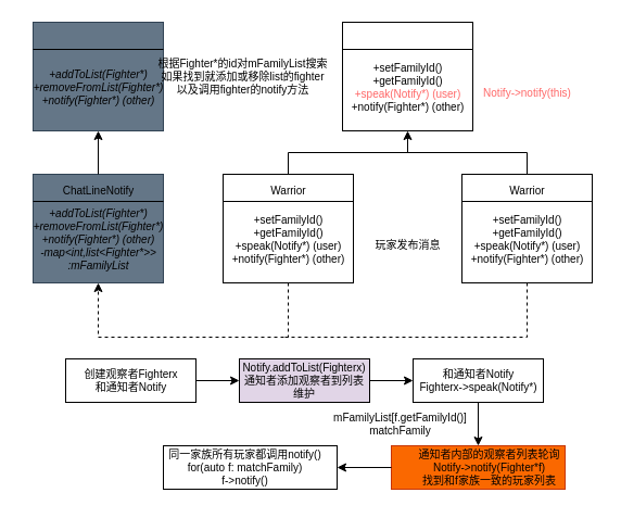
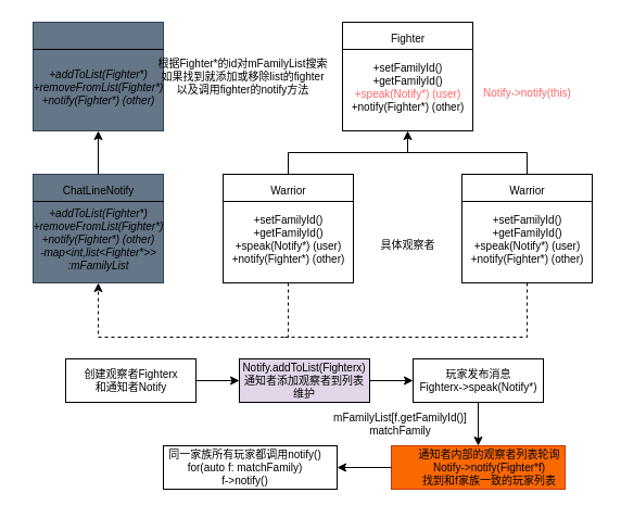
+ <mxCell id="5" value="Fighter" style="text;html=1;align=center;verticalAlign=middle;resizable=0;points=[];autosize=1;strokeColor=none;fillColor=none;fontSize=10;" vertex="1" parent="2"><mxGeometry x="40" width="50" height="30" as="geometry" /></mxCell>
- <mxCell id="20" value="玩家发布消息" style="text;html=1;align=center;verticalAlign=middle;resizable=0;points=[];autosize=1;strokeColor=none;fillColor=none;fontSize=10;" vertex="1" parent="1"><mxGeometry x="340" y="210" width="70" height="30" as="geometry" /></mxCell>
+ <mxCell id="20" value="具体观察者" style="text;html=1;align=center;verticalAlign=middle;resizable=0;points=[];autosize=1;strokeColor=none;fillColor=none;fontSize=10;" vertex="1" parent="1"><mxGeometry x="340" y="210" width="70" height="30" as="geometry" /></mxCell>
- <mxCell id="36" value="和通知者Notify&lt;br&gt;Fighterx-&amp;gt;speak(Notify*)" style="text;html=1;align=center;verticalAlign=middle;resizable=0;points=[];autosize=1;strokeColor=none;fillColor=none;fontSize=10;" vertex="1" parent="34"><mxGeometry x="315" width="130" height="40" as="geometry" /></mxCell>
+ <mxCell id="36" value="玩家发布消息&lt;br&gt;Fighterx-&amp;gt;speak(Notify*)" style="text;html=1;align=center;verticalAlign=middle;resizable=0;points=[];autosize=1;strokeColor=none;fillColor=none;fontSize=10;" vertex="1" parent="34"><mxGeometry x="315" width="130" height="40" as="geometry" /></mxCell>
